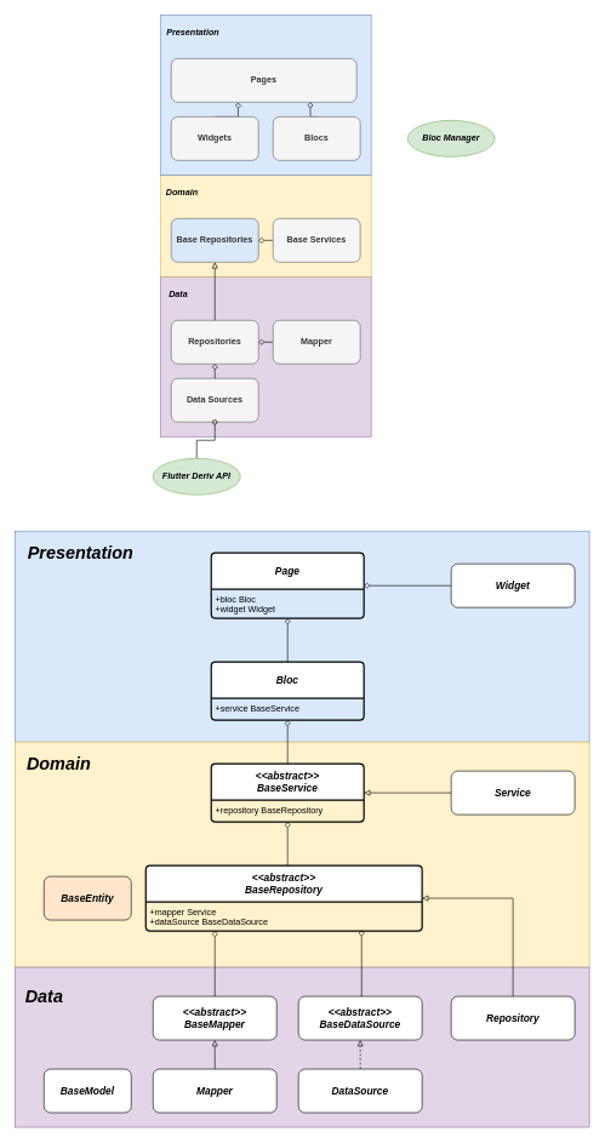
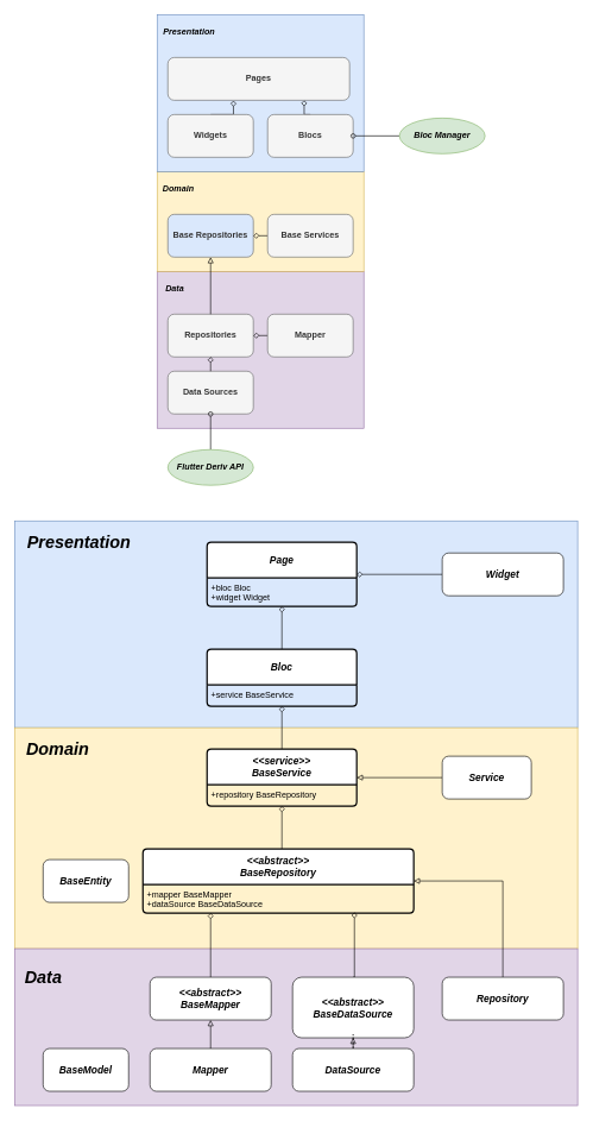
+ <mxCell id="24" style="edgeStyle=orthogonalEdgeStyle;rounded=0;orthogonalLoop=1;jettySize=auto;html=1;exitX=0;exitY=0.5;exitDx=0;exitDy=0;entryX=1;entryY=0.5;entryDx=0;entryDy=0;endArrow=oval;endFill=0;" parent="1" source="25" target="20" edge="1"><mxGeometry relative="1" as="geometry" /></mxCell>
- <mxCell id="10" value="&lt;i&gt;Flutter Deriv API&lt;/i&gt;" style="ellipse;whiteSpace=wrap;html=1;fillColor=#d5e8d4;strokeColor=#82b366;fontStyle=1" parent="1" vertex="1"><mxGeometry x="210" y="630" width="120" height="50" as="geometry" /></mxCell>
+ <mxCell id="10" value="&lt;i&gt;Flutter Deriv API&lt;/i&gt;" style="ellipse;whiteSpace=wrap;html=1;fillColor=#d5e8d4;strokeColor=#82b366;fontStyle=1" parent="1" vertex="1"><mxGeometry x="235" y="630" width="120" height="50" as="geometry" /></mxCell>
- <mxCell id="43" value="&lt;b style=&quot;border-color: var(--border-color); font-size: 12px;&quot;&gt;&lt;i style=&quot;border-color: var(--border-color);&quot;&gt;&lt;font style=&quot;border-color: var(--border-color); font-size: 14px;&quot;&gt;&amp;lt;&amp;lt;abstract&amp;gt;&amp;gt;&lt;br style=&quot;border-color: var(--border-color);&quot;&gt;BaseService&lt;/font&gt;&lt;/i&gt;&lt;/b&gt;" style="swimlane;childLayout=stackLayout;horizontal=1;startSize=50;horizontalStack=0;rounded=1;fontSize=14;fontStyle=0;strokeWidth=2;resizeParent=0;resizeLast=1;shadow=0;dashed=0;align=center;arcSize=4;whiteSpace=wrap;html=1;" parent="1" vertex="1"><mxGeometry x="290" y="1050" width="210" height="80" as="geometry" /></mxCell>
+ <mxCell id="43" value="&lt;b style=&quot;border-color: var(--border-color); font-size: 12px;&quot;&gt;&lt;i style=&quot;border-color: var(--border-color);&quot;&gt;&lt;font style=&quot;border-color: var(--border-color); font-size: 14px;&quot;&gt;&amp;lt;&amp;lt;service&amp;gt;&amp;gt;&lt;br style=&quot;border-color: var(--border-color);&quot;&gt;BaseService&lt;/font&gt;&lt;/i&gt;&lt;/b&gt;" style="swimlane;childLayout=stackLayout;horizontal=1;startSize=50;horizontalStack=0;rounded=1;fontSize=14;fontStyle=0;strokeWidth=2;resizeParent=0;resizeLast=1;shadow=0;dashed=0;align=center;arcSize=4;whiteSpace=wrap;html=1;" parent="1" vertex="1"><mxGeometry x="290" y="1050" width="210" height="80" as="geometry" /></mxCell>
- <mxCell id="48" value="&lt;b&gt;&lt;i&gt;&lt;font style=&quot;font-size: 14px;&quot;&gt;Service&lt;br&gt;&lt;/font&gt;&lt;/i&gt;&lt;/b&gt;" style="rounded=1;whiteSpace=wrap;html=1;" parent="1" vertex="1"><mxGeometry x="620" y="1060" width="170" height="60" as="geometry" /></mxCell>
+ <mxCell id="48" value="&lt;b&gt;&lt;i&gt;&lt;font style=&quot;font-size: 14px;&quot;&gt;Service&lt;br&gt;&lt;/font&gt;&lt;/i&gt;&lt;/b&gt;" style="rounded=1;whiteSpace=wrap;html=1;" parent="1" vertex="1"><mxGeometry x="620" y="1060" width="125" height="60" as="geometry" /></mxCell>
- <mxCell id="30" value="&lt;b&gt;&lt;i&gt;&lt;font style=&quot;font-size: 14px;&quot;&gt;BaseEntity&lt;/font&gt;&lt;/i&gt;&lt;/b&gt;" style="rounded=1;whiteSpace=wrap;html=1;fillColor=#ffe6cc;" parent="1" vertex="1"><mxGeometry x="60" y="1205" width="120" height="60" as="geometry" /></mxCell>
+ <mxCell id="30" value="&lt;b&gt;&lt;i&gt;&lt;font style=&quot;font-size: 14px;&quot;&gt;BaseEntity&lt;/font&gt;&lt;/i&gt;&lt;/b&gt;" style="rounded=1;whiteSpace=wrap;html=1;" parent="1" vertex="1"><mxGeometry x="60" y="1205" width="120" height="60" as="geometry" /></mxCell>
- <mxCell id="41" value="+mapper Service&lt;br&gt;+dataSource BaseDataSource" style="align=left;strokeColor=none;fillColor=none;spacingLeft=4;fontSize=12;verticalAlign=top;resizable=0;rotatable=0;part=1;html=1;" parent="40" vertex="1"><mxGeometry y="50" width="380" height="40" as="geometry" /></mxCell>
+ <mxCell id="41" value="+mapper BaseMapper&lt;br&gt;+dataSource BaseDataSource" style="align=left;strokeColor=none;fillColor=none;spacingLeft=4;fontSize=12;verticalAlign=top;resizable=0;rotatable=0;part=1;html=1;" parent="40" vertex="1"><mxGeometry y="50" width="380" height="40" as="geometry" /></mxCell>
- <mxCell id="36" value="&lt;b&gt;&lt;i&gt;&lt;font style=&quot;font-size: 14px;&quot;&gt;&amp;lt;&amp;lt;abstract&amp;gt;&amp;gt;&lt;br&gt;BaseDataSource&lt;br&gt;&lt;/font&gt;&lt;/i&gt;&lt;/b&gt;" style="rounded=1;whiteSpace=wrap;html=1;" parent="1" vertex="1"><mxGeometry x="410" y="1370" width="170" height="60" as="geometry" /></mxCell>
+ <mxCell id="36" value="&lt;b&gt;&lt;i&gt;&lt;font style=&quot;font-size: 14px;&quot;&gt;&amp;lt;&amp;lt;abstract&amp;gt;&amp;gt;&lt;br&gt;BaseDataSource&lt;br&gt;&lt;/font&gt;&lt;/i&gt;&lt;/b&gt;" style="rounded=1;whiteSpace=wrap;html=1;" parent="1" vertex="1"><mxGeometry x="410" y="1370" width="170" height="85" as="geometry" /></mxCell>
